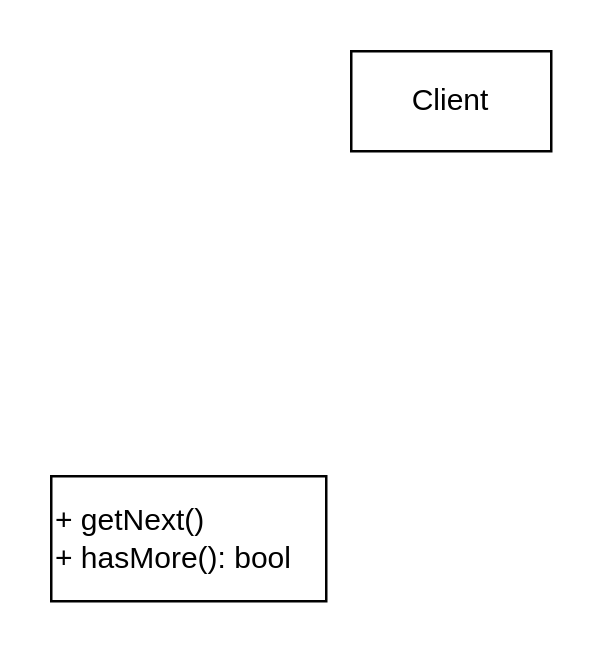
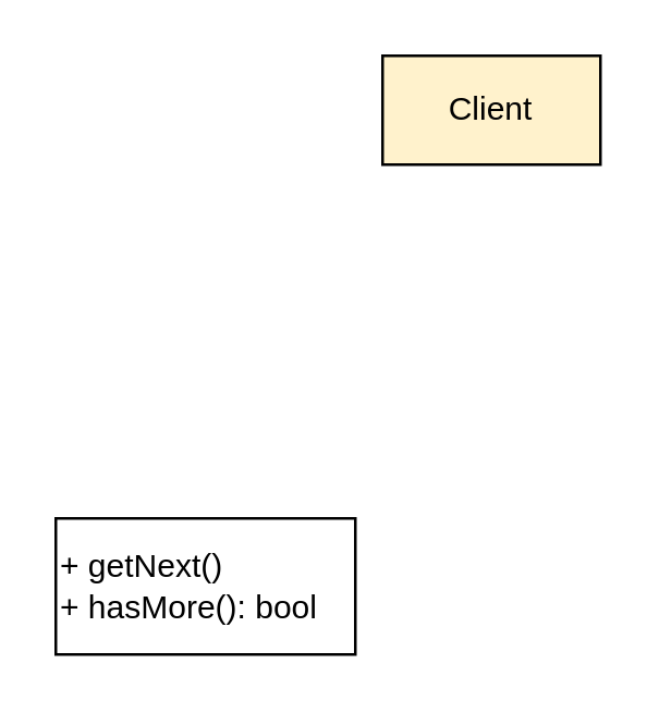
- <mxCell id="2" value="Client" style="html=1;whiteSpace=wrap;" vertex="1" parent="1"><mxGeometry x="140" y="20" width="80" height="40" as="geometry" /></mxCell>
+ <mxCell id="2" value="Client" style="html=1;whiteSpace=wrap;fillColor=#fff2cc;" vertex="1" parent="1"><mxGeometry x="140" y="20" width="80" height="40" as="geometry" /></mxCell>
